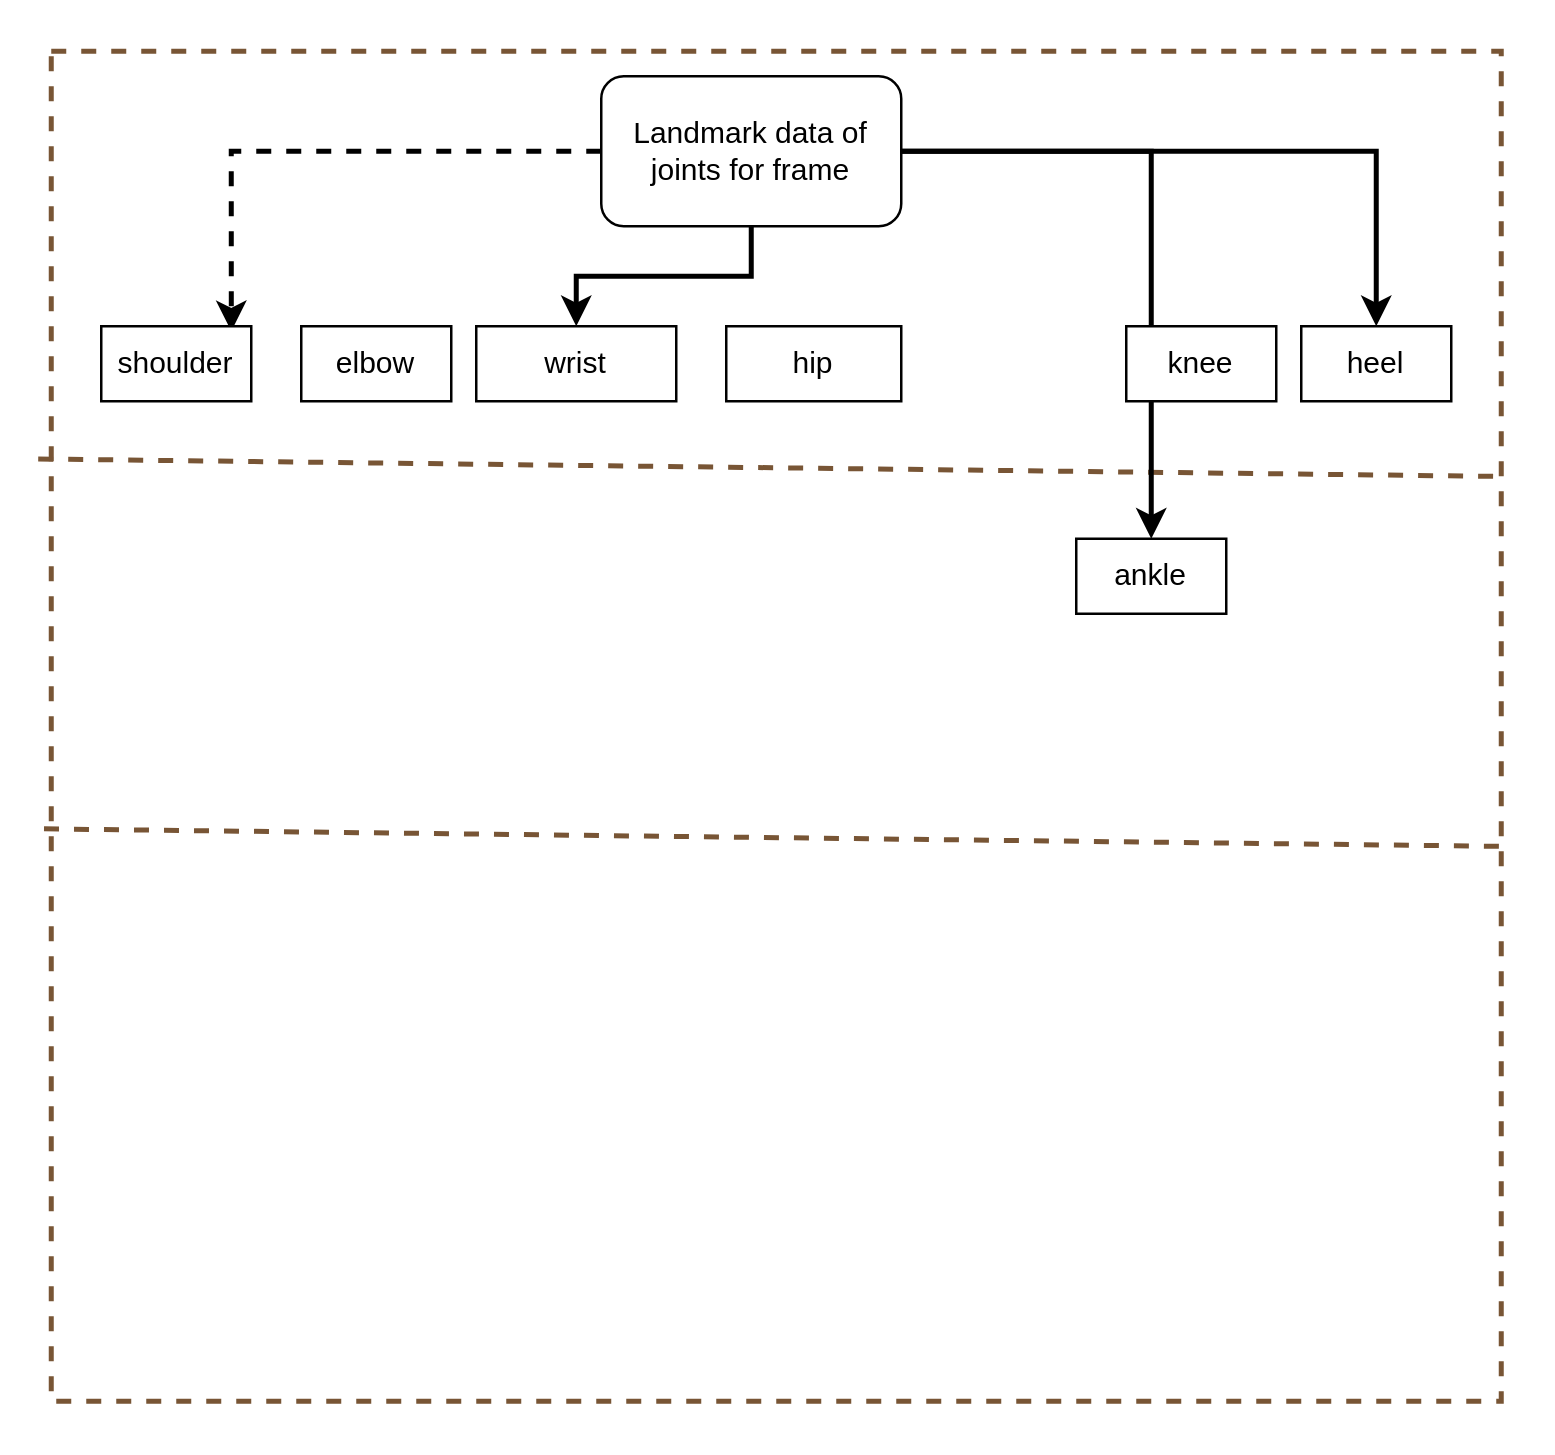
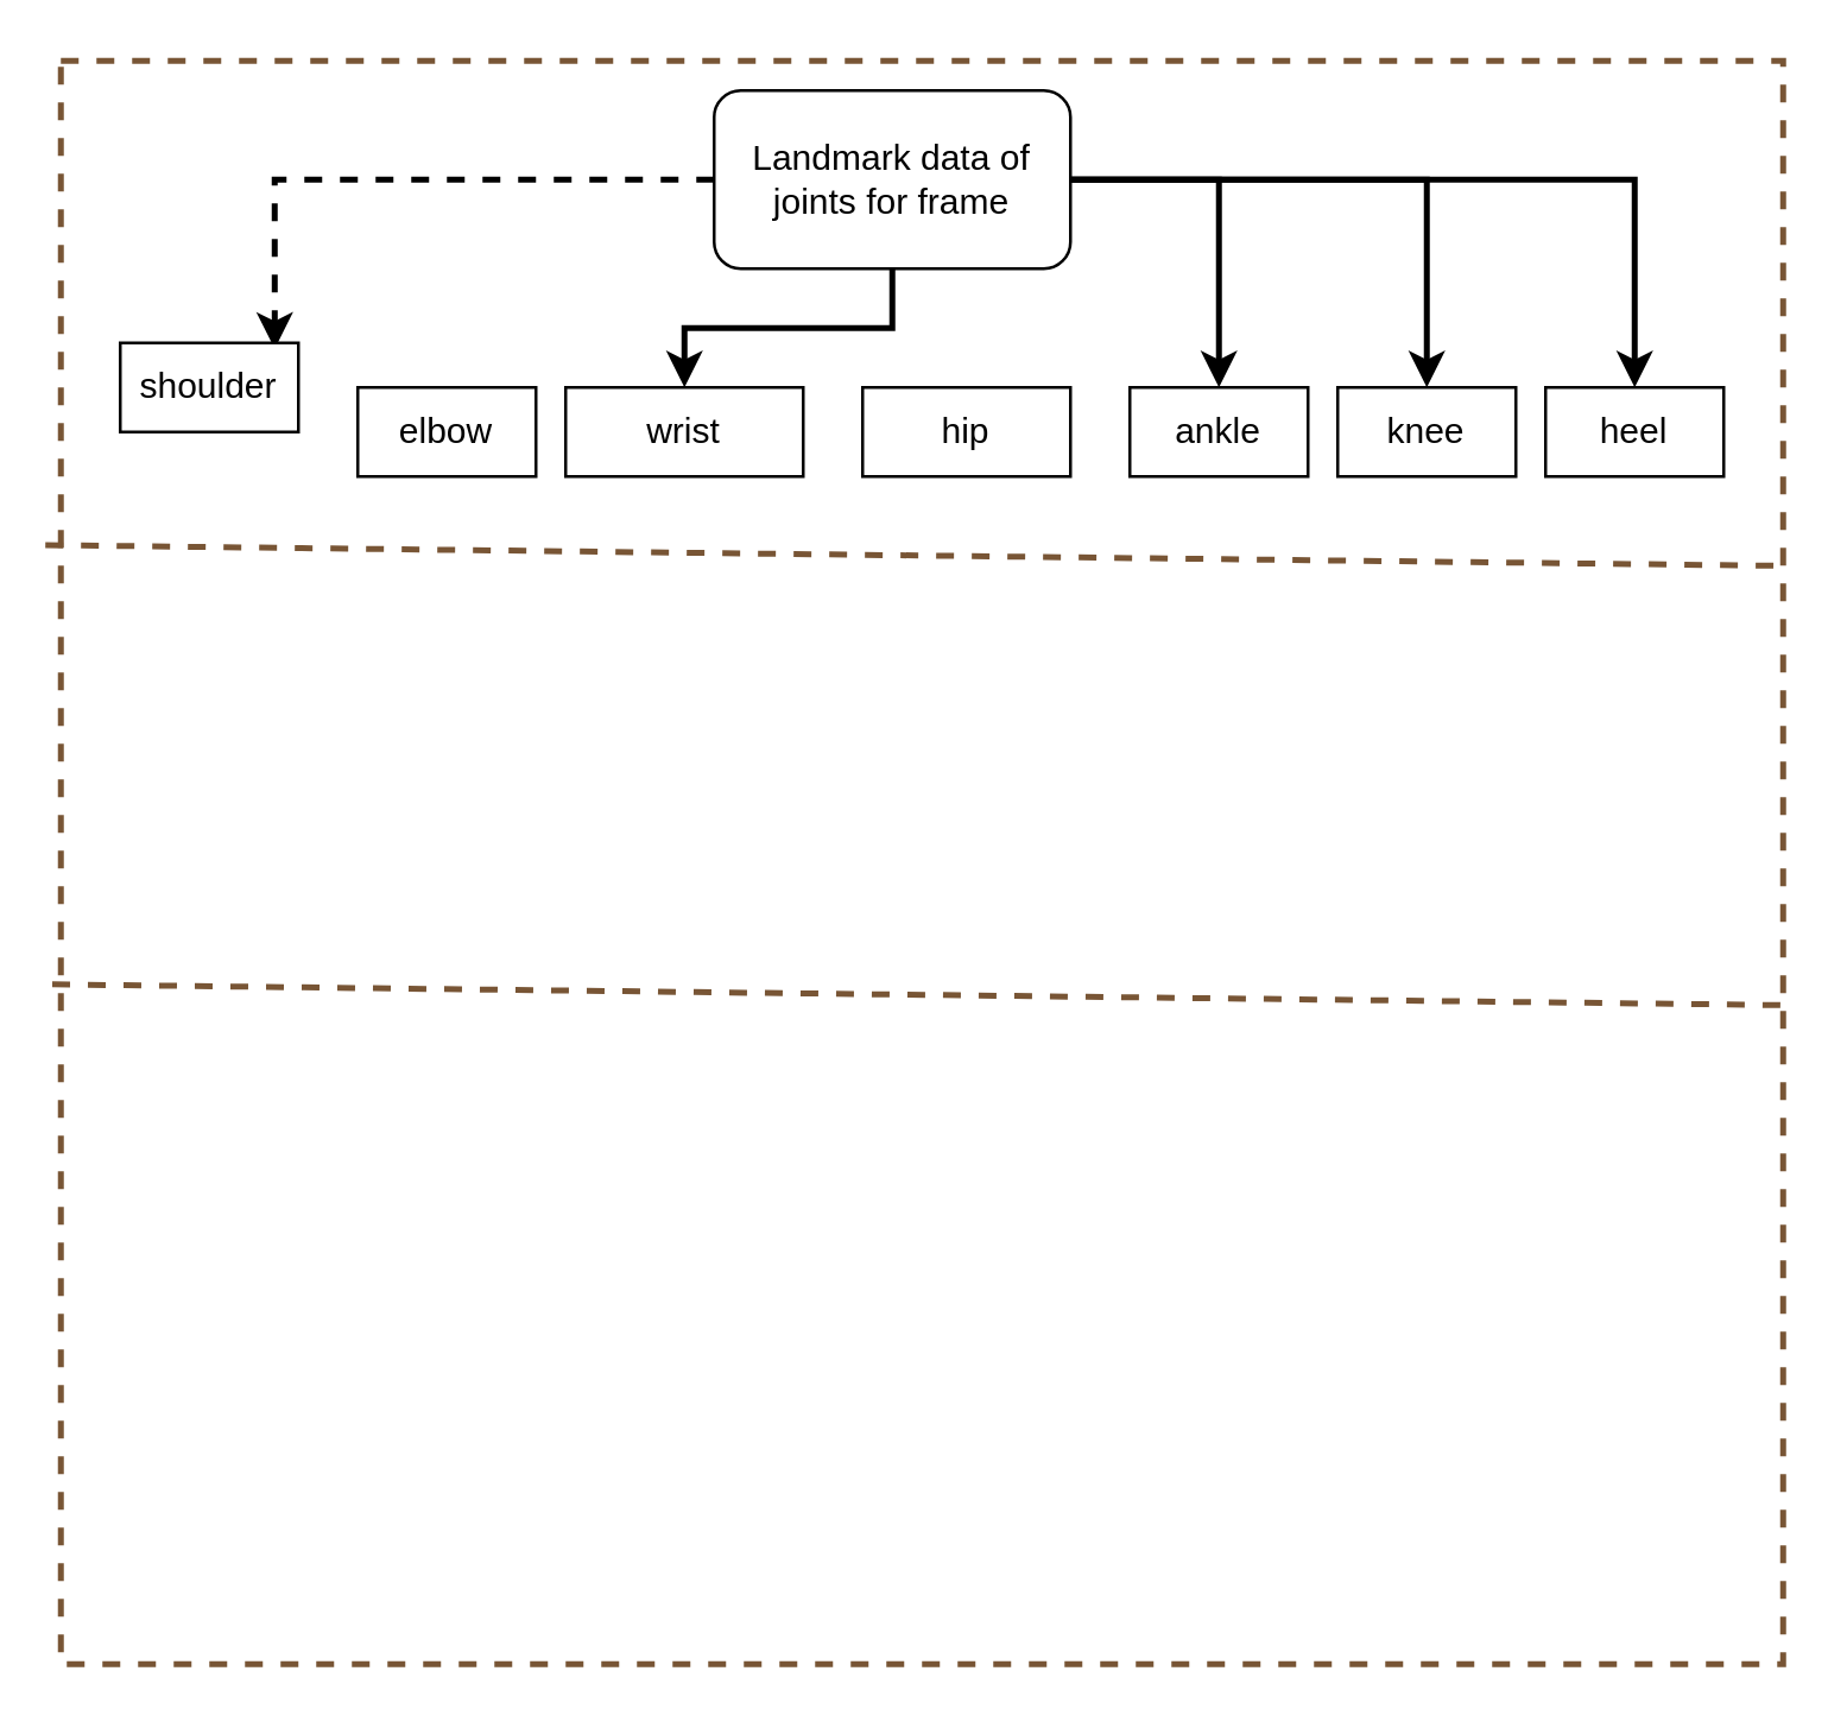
+ <mxCell id="8" style="edgeStyle=orthogonalEdgeStyle;rounded=0;orthogonalLoop=1;jettySize=auto;html=1;entryX=0.5;entryY=0;entryDx=0;entryDy=0;strokeColor=#000000;strokeWidth=2;" edge="1" parent="1" source="10" target="16"><mxGeometry relative="1" as="geometry" /></mxCell>
- <mxCell id="11" value="shoulder" style="rounded=0;whiteSpace=wrap;html=1;strokeColor=#000000;strokeWidth=1;" vertex="1" parent="1"><mxGeometry x="40" y="130" width="60" height="30" as="geometry" /></mxCell>
+ <mxCell id="11" value="shoulder" style="rounded=0;whiteSpace=wrap;html=1;strokeColor=#000000;strokeWidth=1;" vertex="1" parent="1"><mxGeometry x="40" y="115" width="60" height="30" as="geometry" /></mxCell>
- <mxCell id="15" value="ankle" style="rounded=0;whiteSpace=wrap;html=1;strokeColor=#000000;strokeWidth=1;" vertex="1" parent="1"><mxGeometry x="430" y="215" width="60" height="30" as="geometry" /></mxCell>
+ <mxCell id="15" value="ankle" style="rounded=0;whiteSpace=wrap;html=1;strokeColor=#000000;strokeWidth=1;" vertex="1" parent="1"><mxGeometry x="380" y="130" width="60" height="30" as="geometry" /></mxCell>
